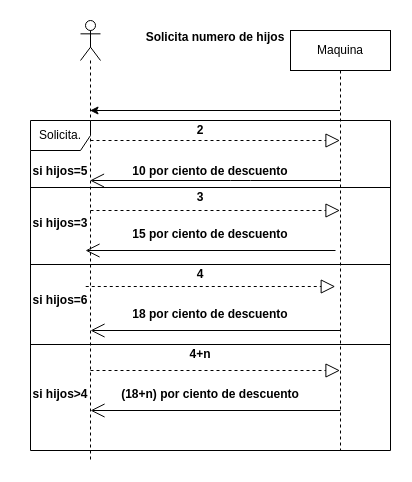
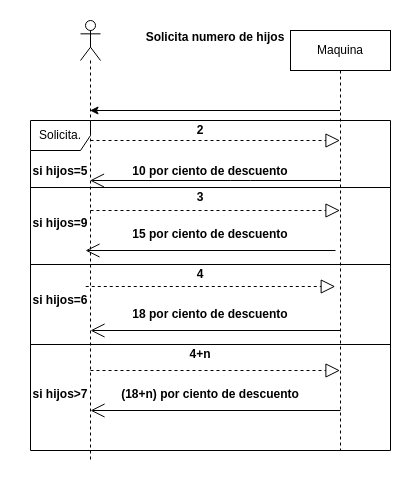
- <mxCell id="27" value="si hijos=3" style="text;align=center;fontStyle=1;verticalAlign=middle;spacingLeft=3;spacingRight=3;strokeColor=none;rotatable=0;points=[[0,0.5],[1,0.5]];portConstraint=eastwest;" vertex="1" parent="1"><mxGeometry x="20" y="209" width="80" height="26" as="geometry" /></mxCell>
+ <mxCell id="27" value="si hijos=9" style="text;align=center;fontStyle=1;verticalAlign=middle;spacingLeft=3;spacingRight=3;strokeColor=none;rotatable=0;points=[[0,0.5],[1,0.5]];portConstraint=eastwest;" vertex="1" parent="1"><mxGeometry x="20" y="209" width="80" height="26" as="geometry" /></mxCell>
- <mxCell id="29" value="si hijos&gt;4" style="text;align=center;fontStyle=1;verticalAlign=middle;spacingLeft=3;spacingRight=3;strokeColor=none;rotatable=0;points=[[0,0.5],[1,0.5]];portConstraint=eastwest;" vertex="1" parent="1"><mxGeometry x="20" y="380" width="80" height="26" as="geometry" /></mxCell>
+ <mxCell id="29" value="si hijos&gt;7" style="text;align=center;fontStyle=1;verticalAlign=middle;spacingLeft=3;spacingRight=3;strokeColor=none;rotatable=0;points=[[0,0.5],[1,0.5]];portConstraint=eastwest;" vertex="1" parent="1"><mxGeometry x="20" y="380" width="80" height="26" as="geometry" /></mxCell>
